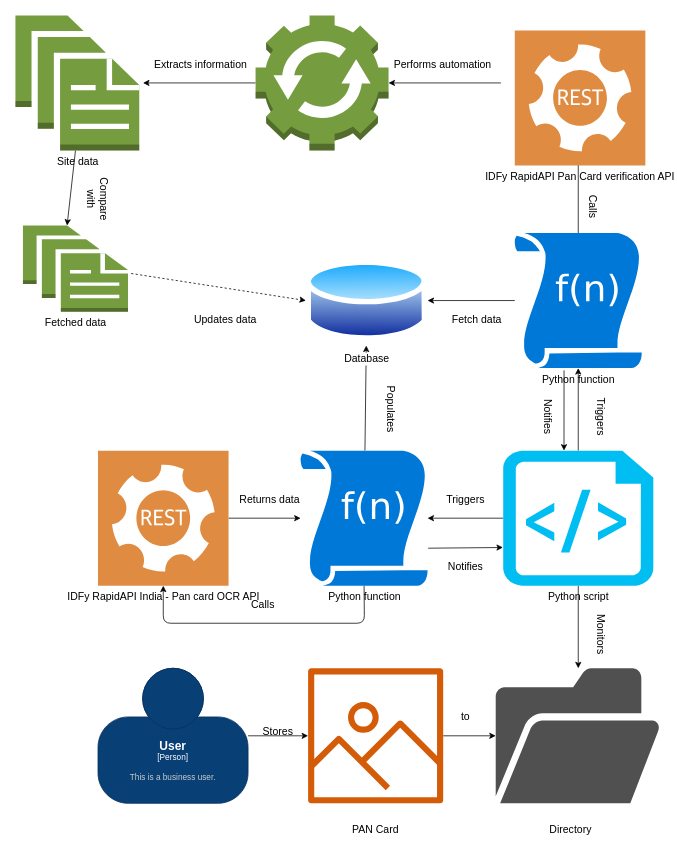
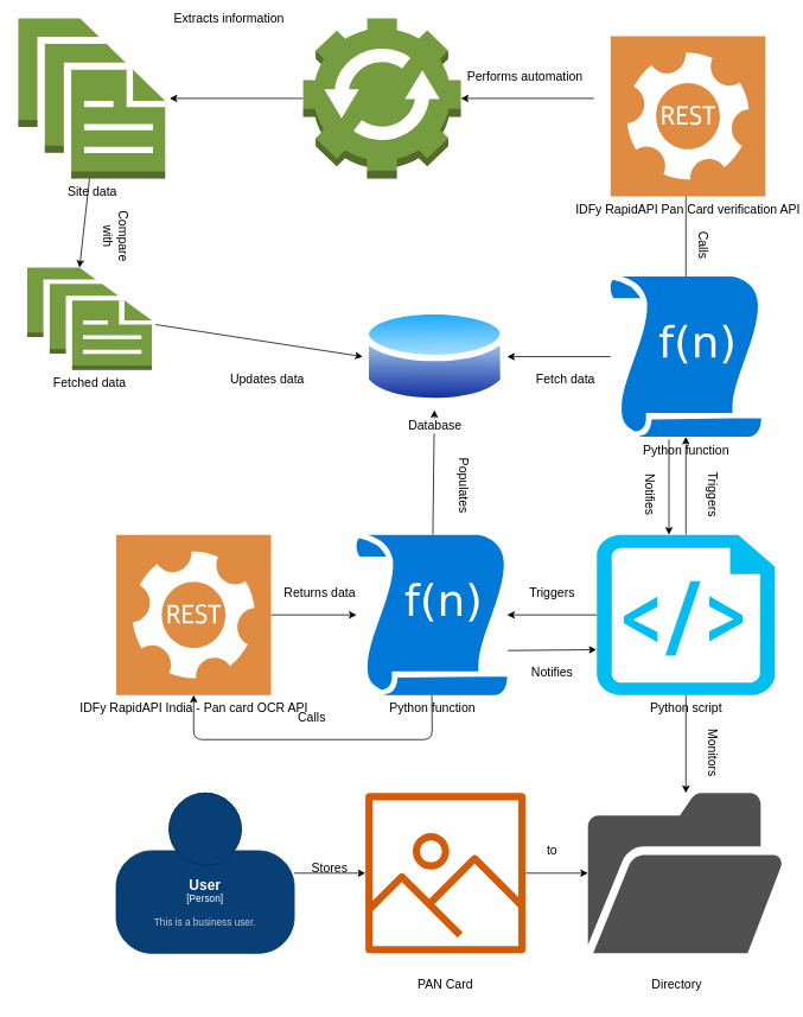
- <mxCell id="40" value="Extracts information" style="text;html=1;strokeColor=none;fillColor=none;align=center;verticalAlign=middle;whiteSpace=wrap;rounded=0;fontSize=14;" parent="1" vertex="1"><mxGeometry x="204" y="70" width="126" height="30" as="geometry" /></mxCell>
+ <mxCell id="40" value="Extracts information" style="text;html=1;strokeColor=none;fillColor=none;align=center;verticalAlign=middle;whiteSpace=wrap;rounded=0;fontSize=14;" parent="1" vertex="1"><mxGeometry x="194" y="5" width="126" height="30" as="geometry" /></mxCell>
- <mxCell id="41" style="edgeStyle=none;html=1;entryX=0;entryY=0.5;entryDx=0;entryDy=0;fontSize=14;exitX=1.03;exitY=0.556;exitDx=0;exitDy=0;exitPerimeter=0;dashed=1;" parent="1" source="42" target="21" edge="1"><mxGeometry relative="1" as="geometry" /></mxCell>
+ <mxCell id="41" style="edgeStyle=none;html=1;entryX=0;entryY=0.5;entryDx=0;entryDy=0;fontSize=14;exitX=1.03;exitY=0.556;exitDx=0;exitDy=0;exitPerimeter=0;" parent="1" source="42" target="21" edge="1"><mxGeometry relative="1" as="geometry" /></mxCell>
